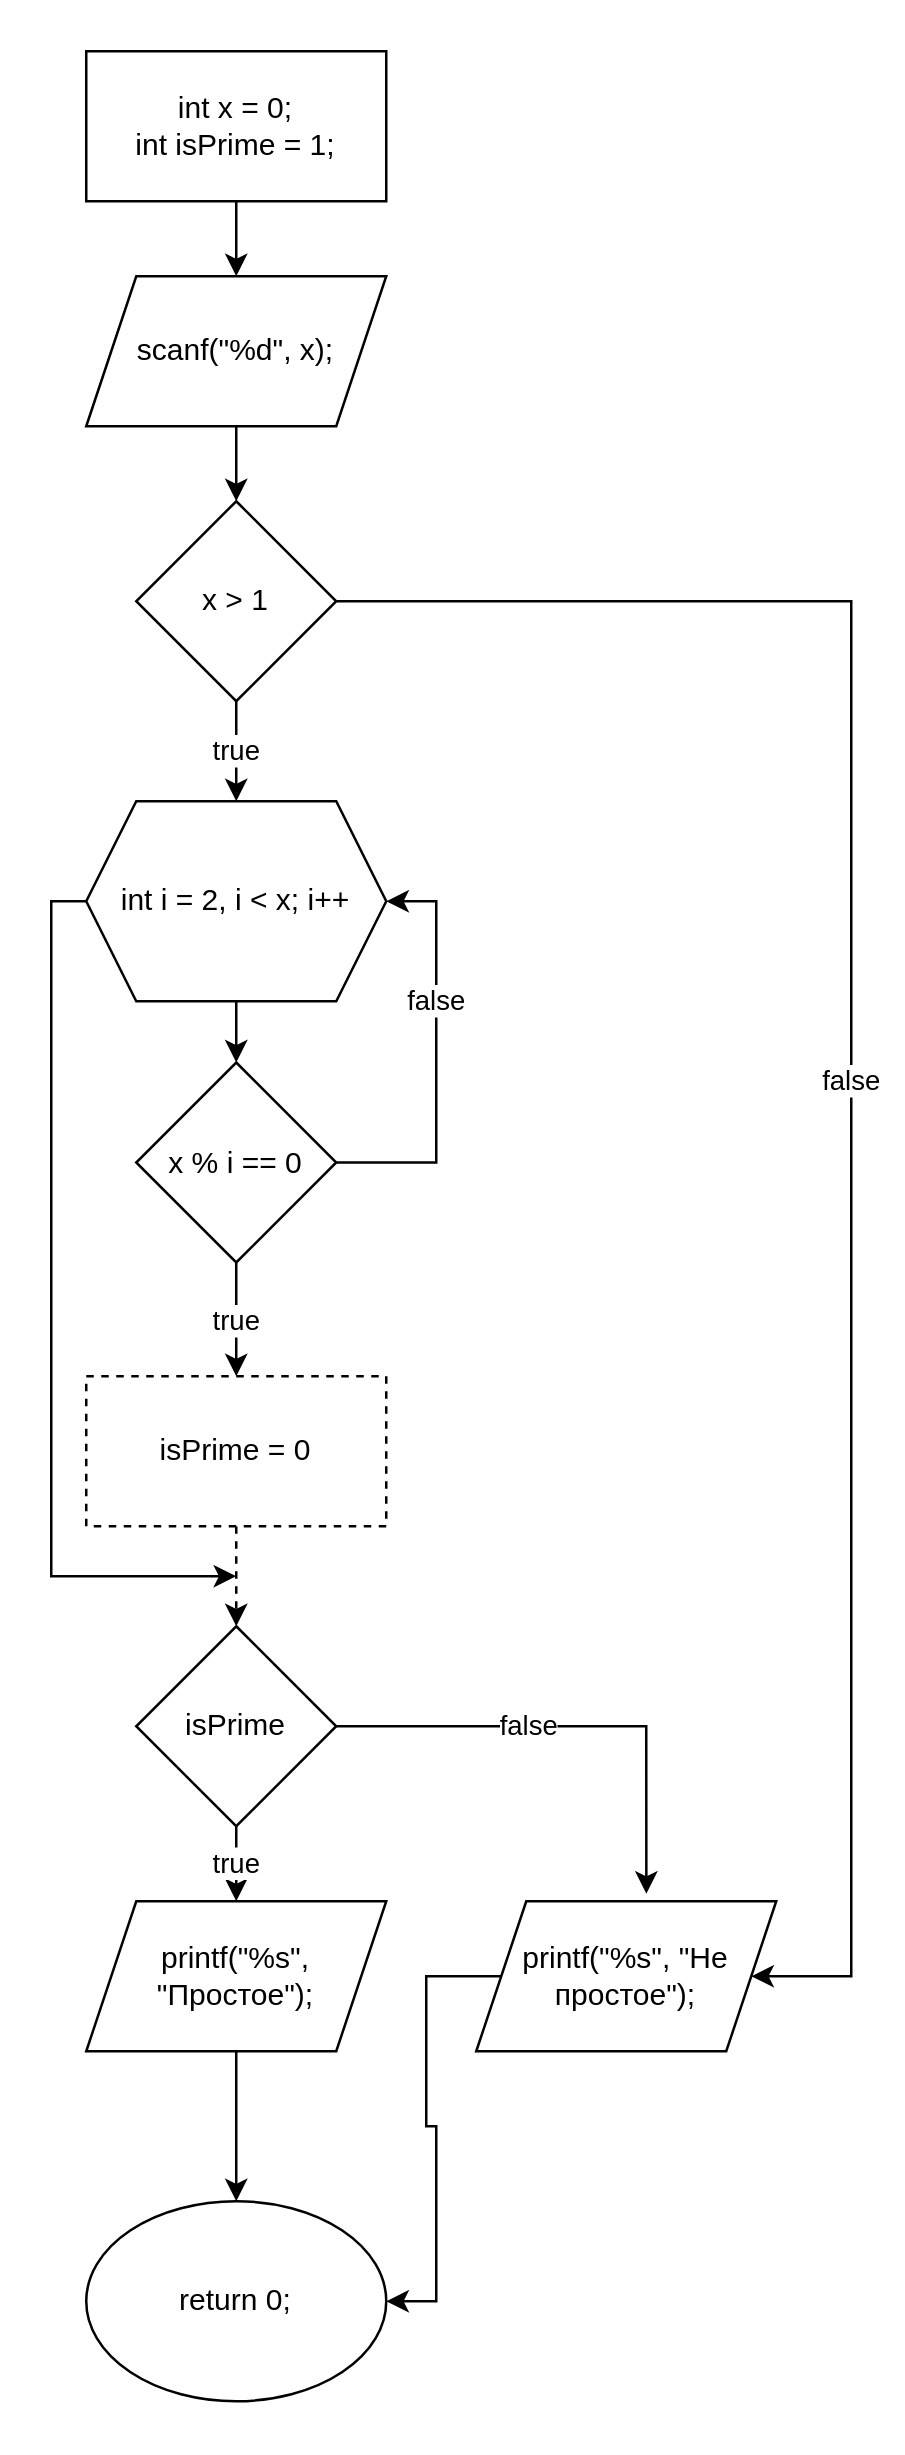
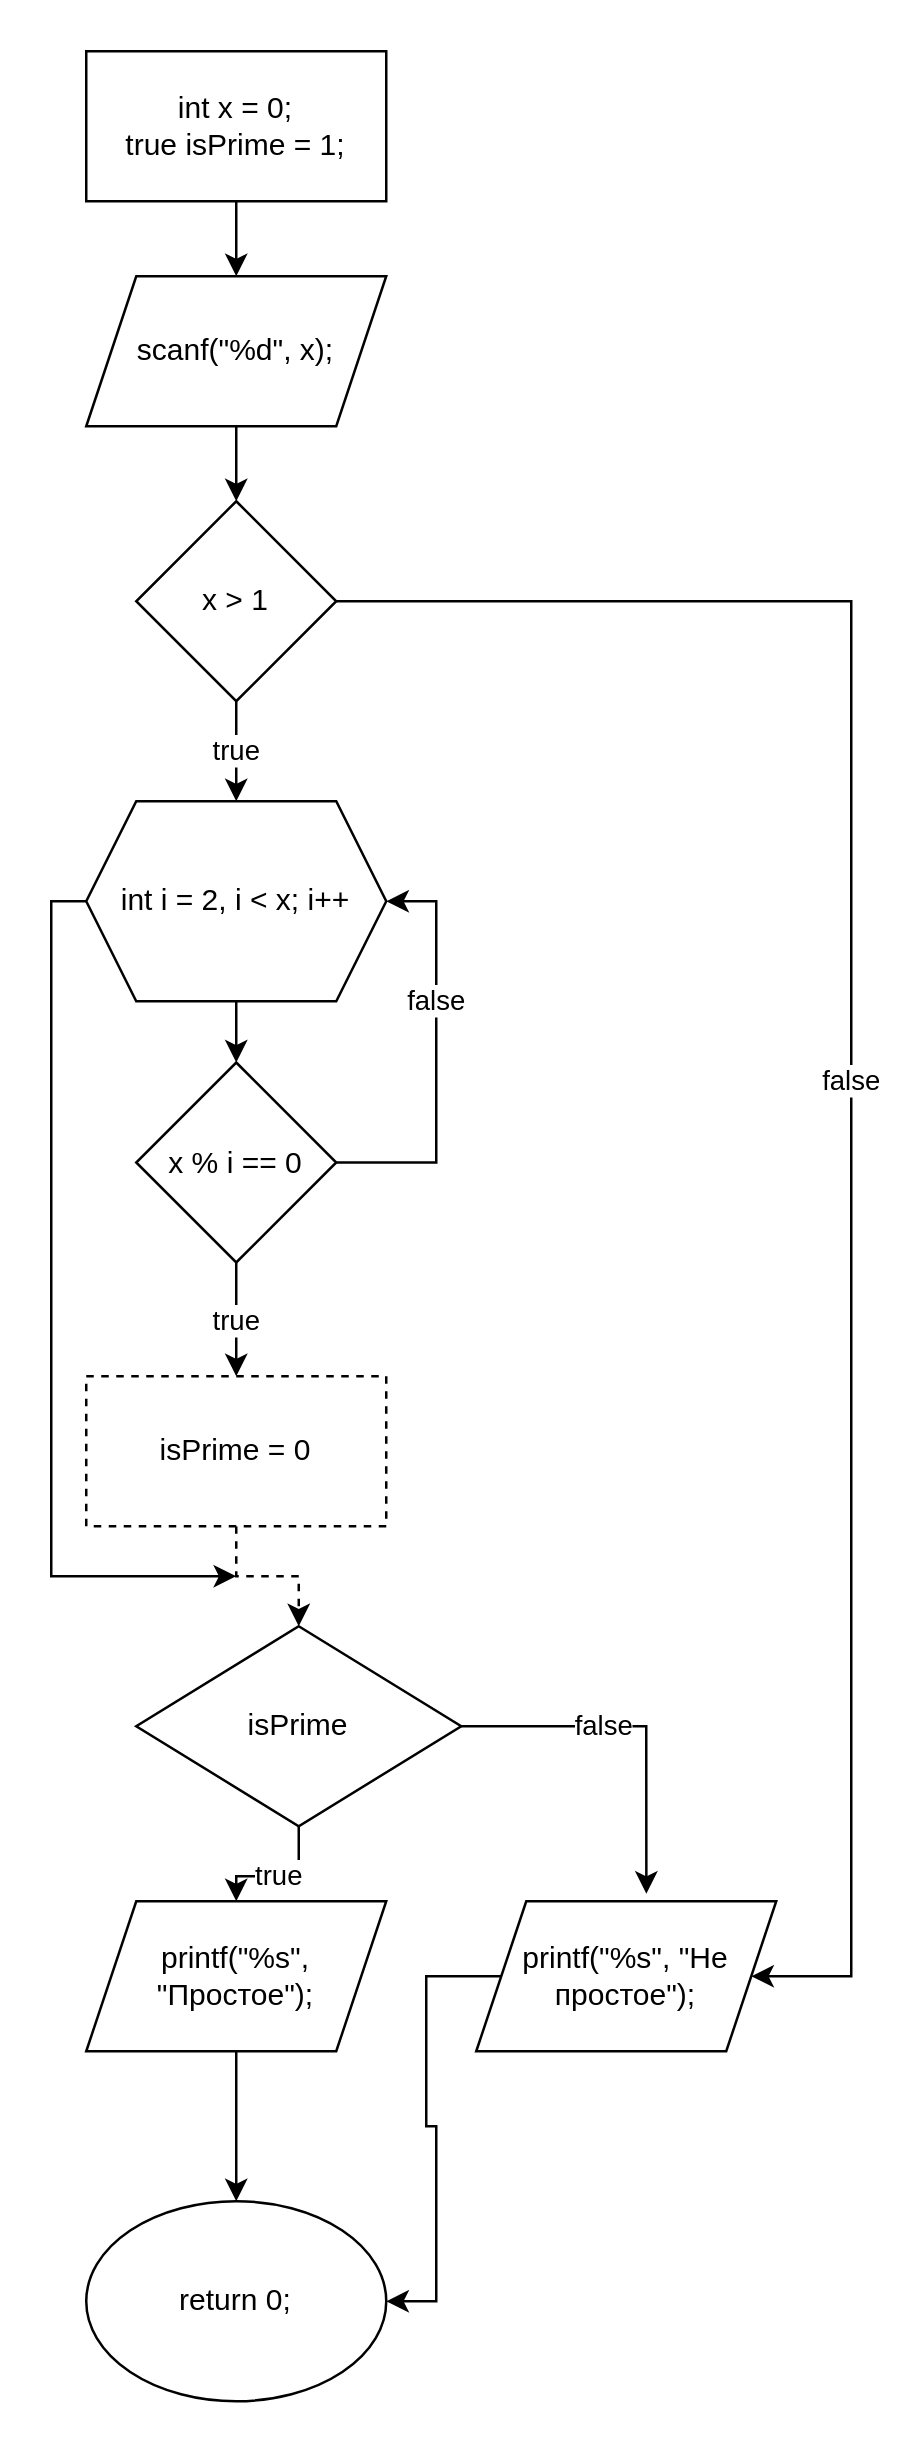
- <mxCell id="3" value="int x = 0;&lt;br&gt;int isPrime = 1;" style="rounded=0;whiteSpace=wrap;html=1;" vertex="1" parent="1"><mxGeometry x="34" y="20" width="120" height="60" as="geometry" /></mxCell>
+ <mxCell id="3" value="int x = 0;&lt;br&gt;true isPrime = 1;" style="rounded=0;whiteSpace=wrap;html=1;" vertex="1" parent="1"><mxGeometry x="34" y="20" width="120" height="60" as="geometry" /></mxCell>
- <mxCell id="20" value="isPrime" style="rhombus;whiteSpace=wrap;html=1;" vertex="1" parent="1"><mxGeometry x="54" y="650" width="80" height="80" as="geometry" /></mxCell>
+ <mxCell id="20" value="isPrime" style="rhombus;whiteSpace=wrap;html=1;" vertex="1" parent="1"><mxGeometry x="54" y="650" width="130" height="80" as="geometry" /></mxCell>
